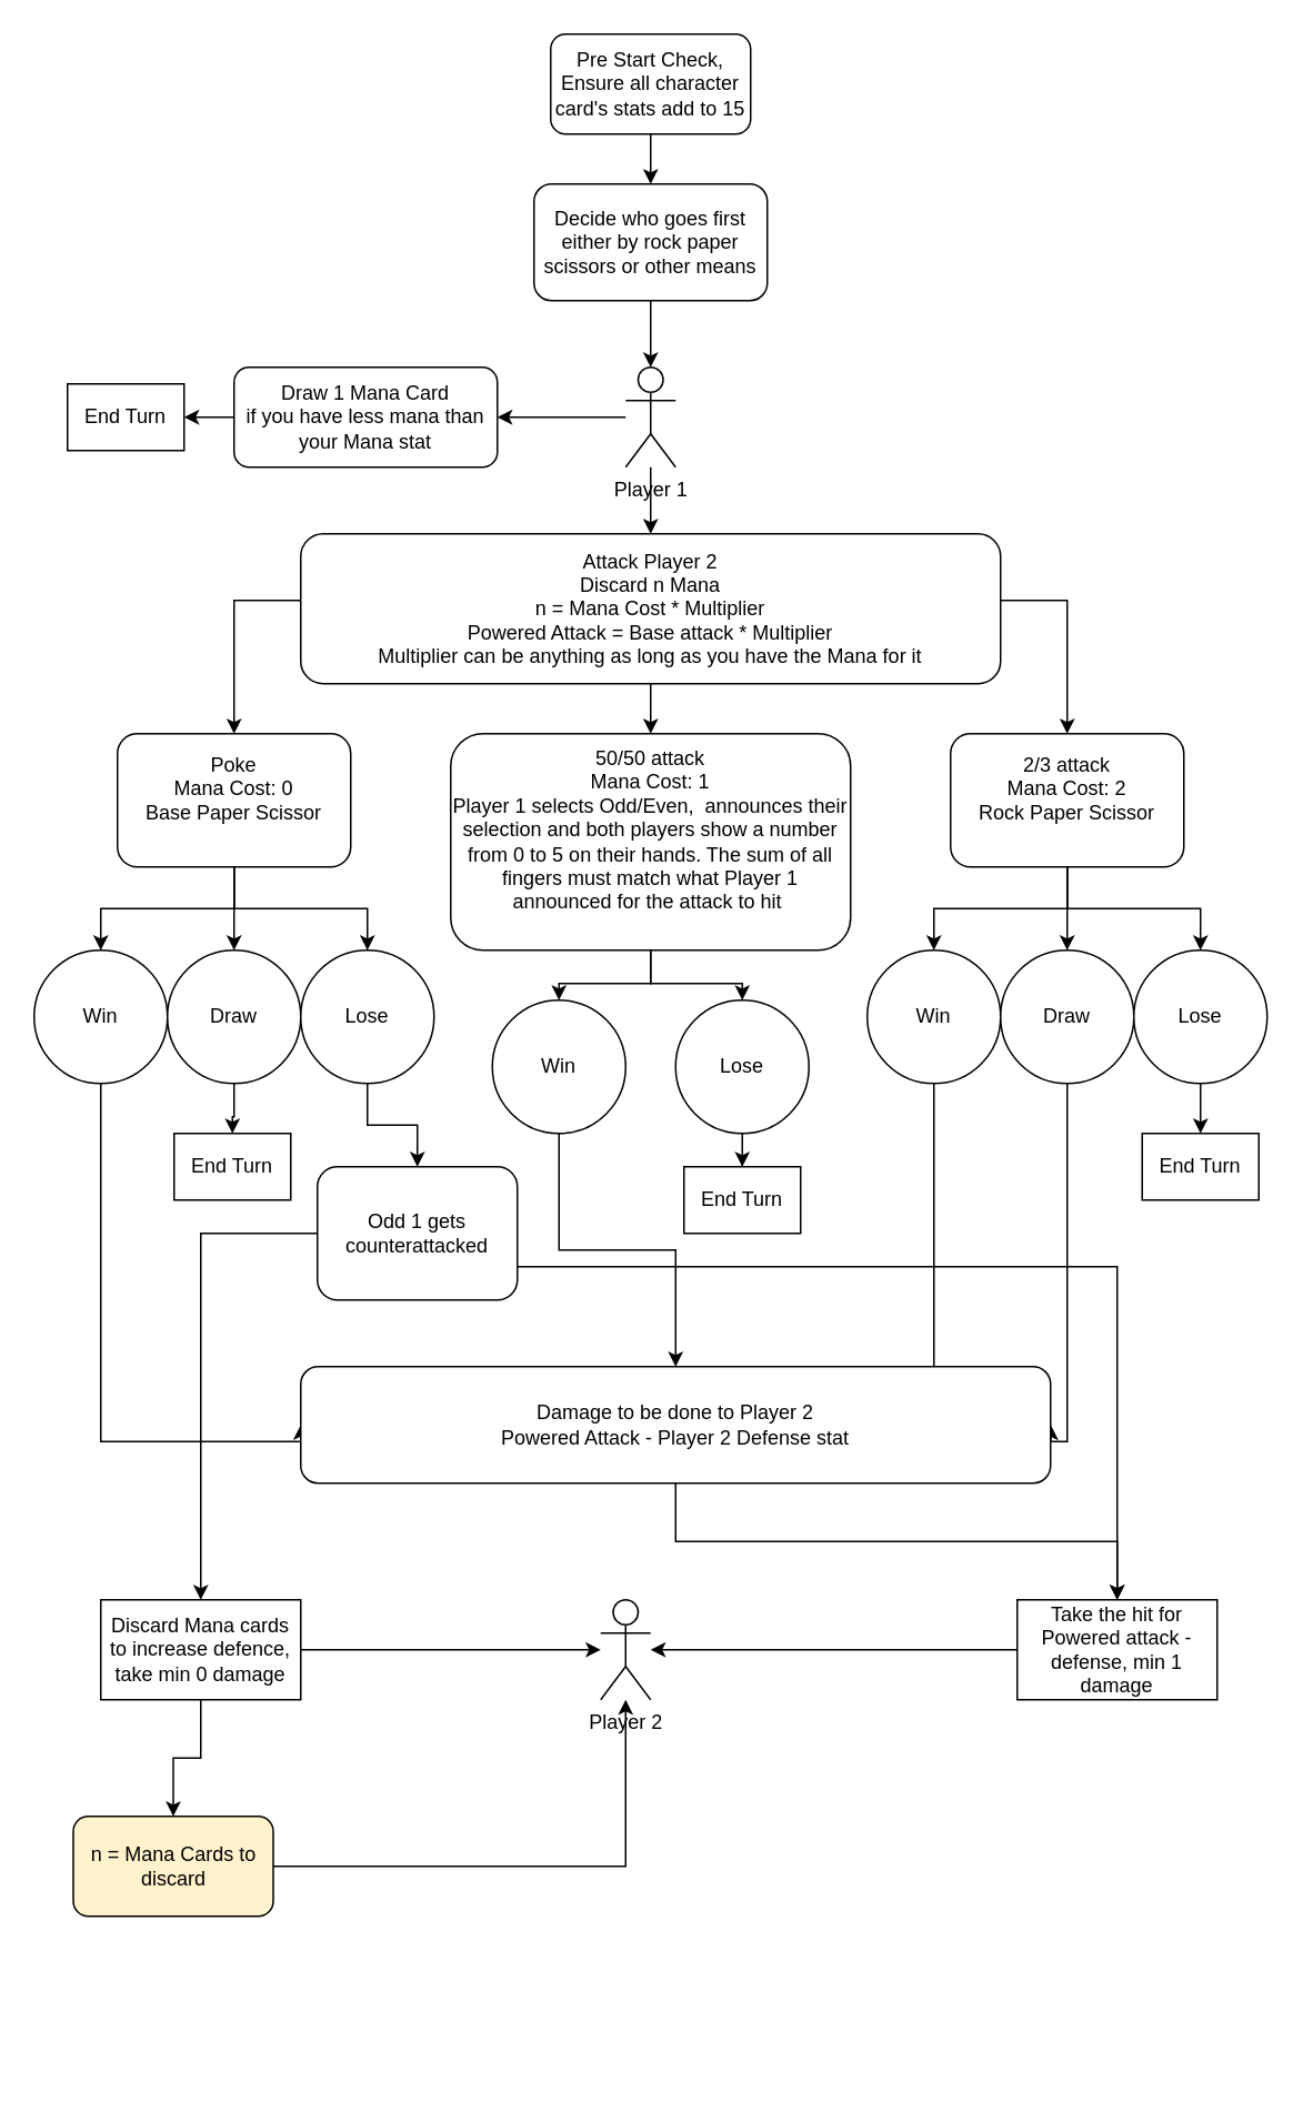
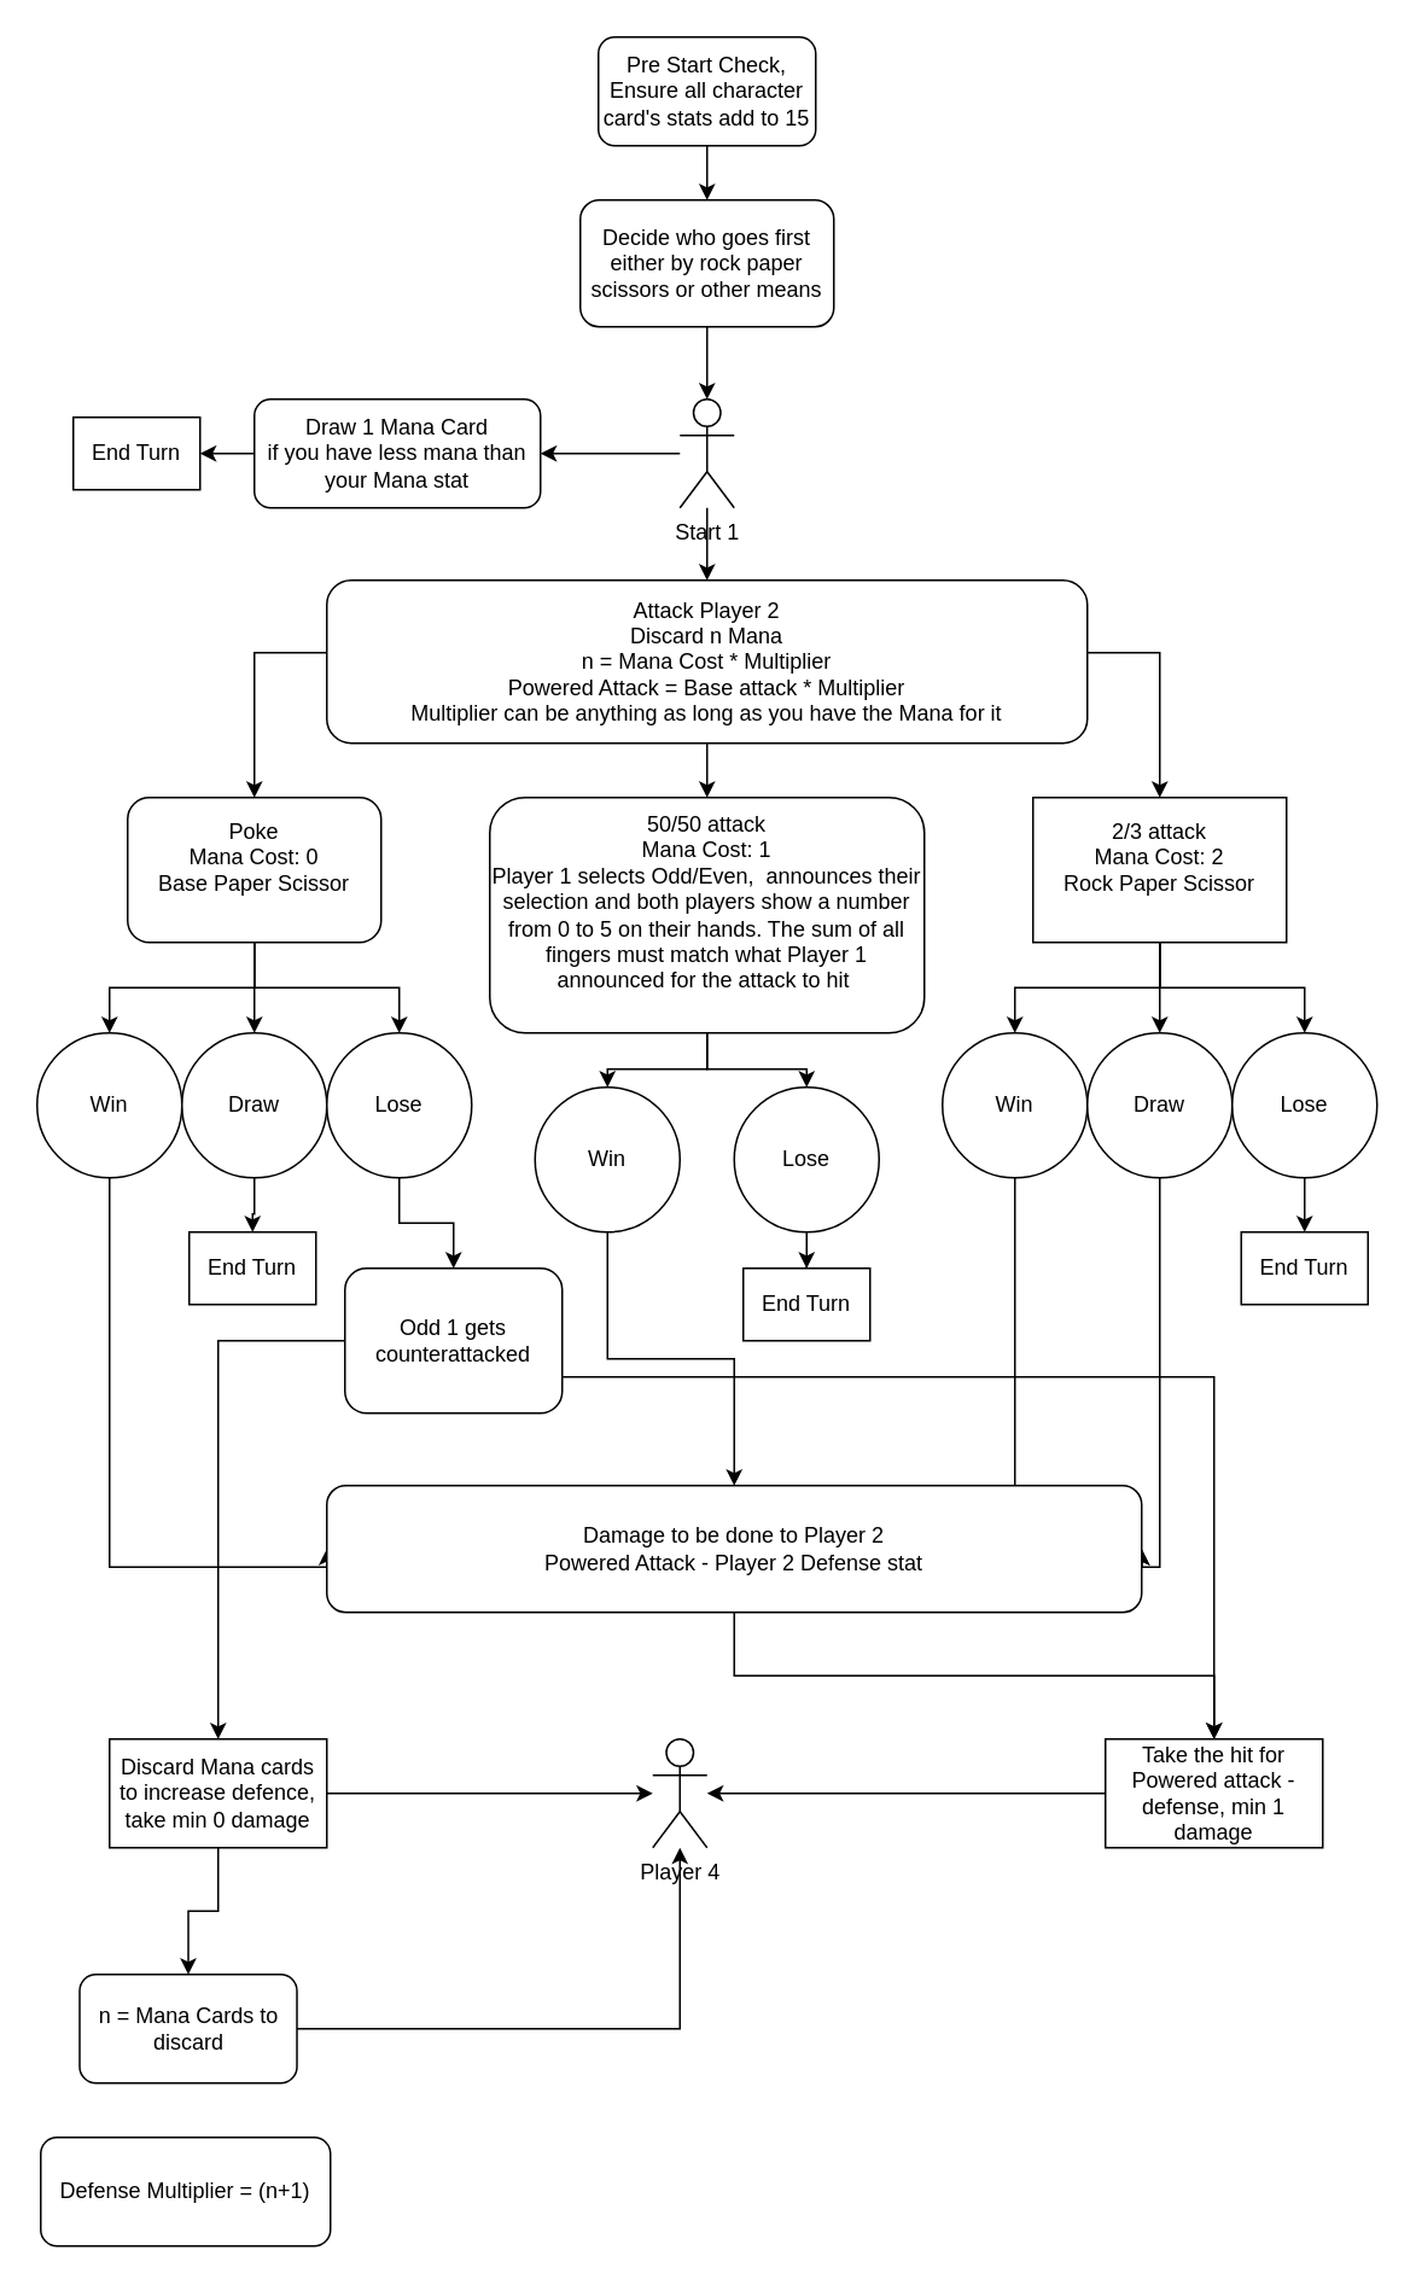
- <mxCell id="8" value="Player 1" style="shape=umlActor;verticalLabelPosition=bottom;verticalAlign=top;html=1;outlineConnect=0;" vertex="1" parent="1"><mxGeometry x="375" y="220" width="30" height="60" as="geometry" /></mxCell>
+ <mxCell id="8" value="Start 1" style="shape=umlActor;verticalLabelPosition=bottom;verticalAlign=top;html=1;outlineConnect=0;" vertex="1" parent="1"><mxGeometry x="375" y="220" width="30" height="60" as="geometry" /></mxCell>
- <mxCell id="25" value="2/3 attack&lt;br&gt;&lt;div&gt;Mana Cost: 2&lt;/div&gt;&lt;div&gt;Rock Paper Scissor&lt;/div&gt;&lt;div&gt;&lt;br&gt;&lt;/div&gt;" style="rounded=1;whiteSpace=wrap;html=1;" vertex="1" parent="1"><mxGeometry x="570" y="440" width="140" height="80" as="geometry" /></mxCell>
+ <mxCell id="25" value="2/3 attack&lt;br&gt;&lt;div&gt;Mana Cost: 2&lt;/div&gt;&lt;div&gt;Rock Paper Scissor&lt;/div&gt;&lt;div&gt;&lt;br&gt;&lt;/div&gt;" style="whiteSpace=wrap;html=1;rounded=0;" vertex="1" parent="1"><mxGeometry x="570" y="440" width="140" height="80" as="geometry" /></mxCell>
- <mxCell id="51" value="Player 2" style="shape=umlActor;verticalLabelPosition=bottom;verticalAlign=top;html=1;outlineConnect=0;" vertex="1" parent="1"><mxGeometry x="360" y="960" width="30" height="60" as="geometry" /></mxCell>
+ <mxCell id="51" value="Player 4" style="shape=umlActor;verticalLabelPosition=bottom;verticalAlign=top;html=1;outlineConnect=0;" vertex="1" parent="1"><mxGeometry x="360" y="960" width="30" height="60" as="geometry" /></mxCell>
- <mxCell id="53" value="n = Mana Cards to discard" style="rounded=1;whiteSpace=wrap;html=1;fillColor=#fff2cc;" vertex="1" parent="1"><mxGeometry x="43.5" y="1090" width="120" height="60" as="geometry" /></mxCell>
+ <mxCell id="53" value="n = Mana Cards to discard" style="rounded=1;whiteSpace=wrap;html=1;" vertex="1" parent="1"><mxGeometry x="43.5" y="1090" width="120" height="60" as="geometry" /></mxCell>
+ <mxCell id="54" value="Defense Multiplier = (n+1)" style="rounded=1;whiteSpace=wrap;html=1;" vertex="1" parent="1"><mxGeometry x="22" y="1180" width="160" height="60" as="geometry" /></mxCell>
